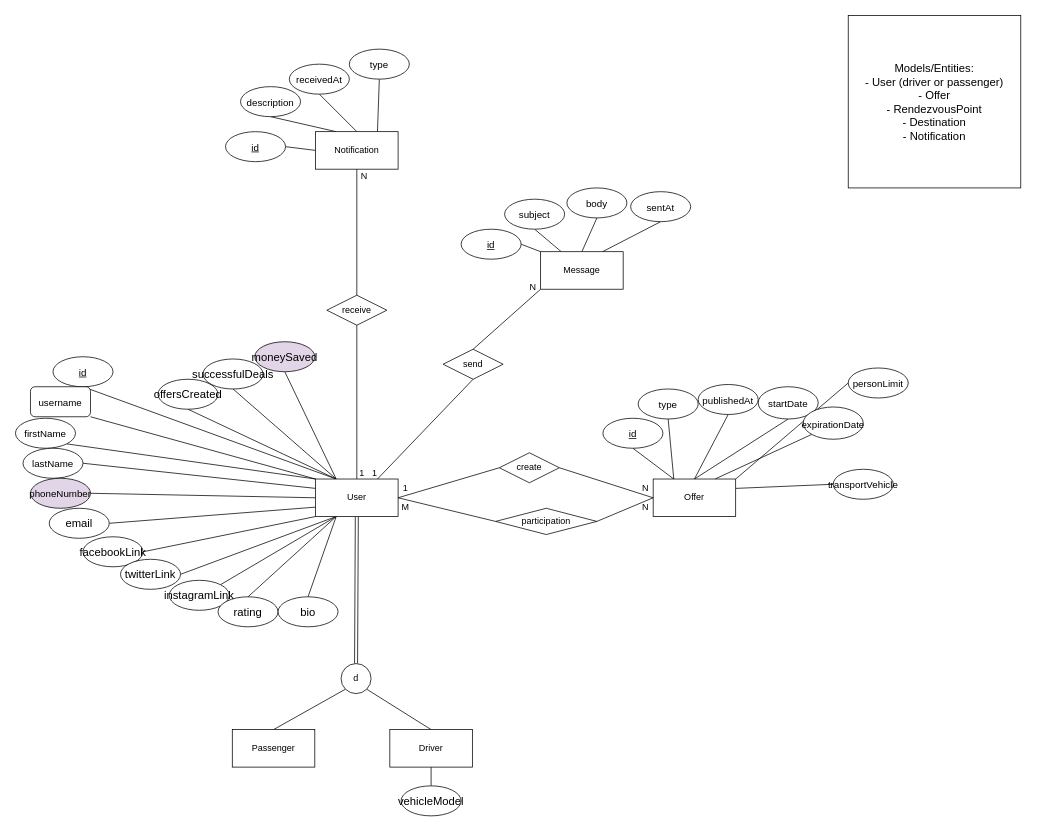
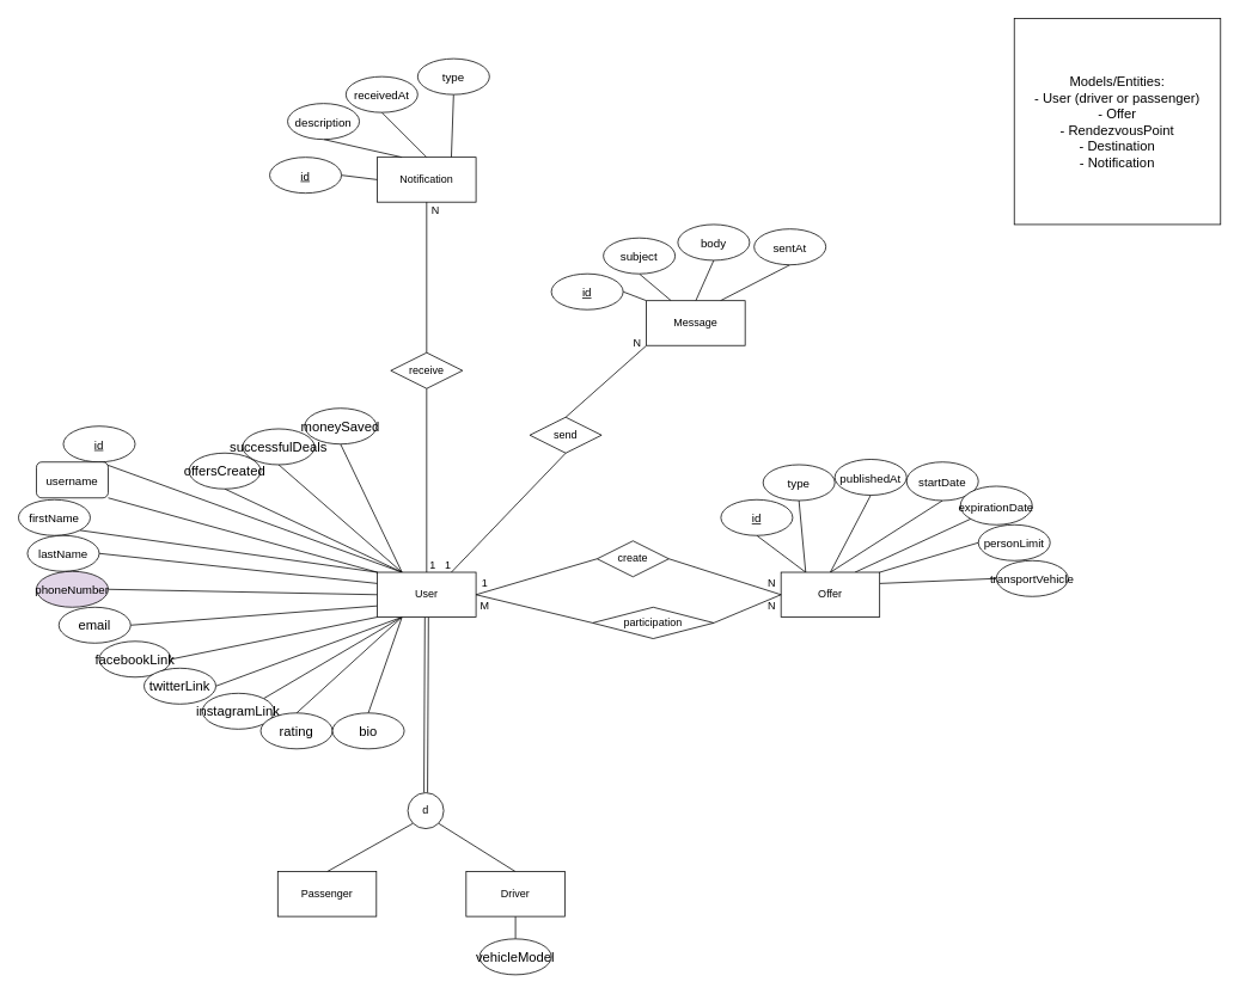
- <mxCell id="62" value="moneySaved" style="ellipse;whiteSpace=wrap;html=1;fontSize=15;fillColor=#e1d5e7;" parent="1" vertex="1"><mxGeometry x="339" y="455" width="80" height="40" as="geometry" /></mxCell>
+ <mxCell id="62" value="moneySaved" style="ellipse;whiteSpace=wrap;html=1;fontSize=15;" parent="1" vertex="1"><mxGeometry x="339" y="455" width="80" height="40" as="geometry" /></mxCell>
- <mxCell id="73" value="&lt;font style=&quot;font-size: 13px&quot;&gt;personLimit&lt;/font&gt;" style="ellipse;whiteSpace=wrap;html=1;fontSize=15;" parent="1" vertex="1"><mxGeometry x="1130" y="490" width="80" height="40" as="geometry" /></mxCell>
+ <mxCell id="73" value="&lt;font style=&quot;font-size: 13px&quot;&gt;personLimit&lt;/font&gt;" style="ellipse;whiteSpace=wrap;html=1;fontSize=15;" parent="1" vertex="1"><mxGeometry x="1090" y="585" width="80" height="40" as="geometry" /></mxCell>
